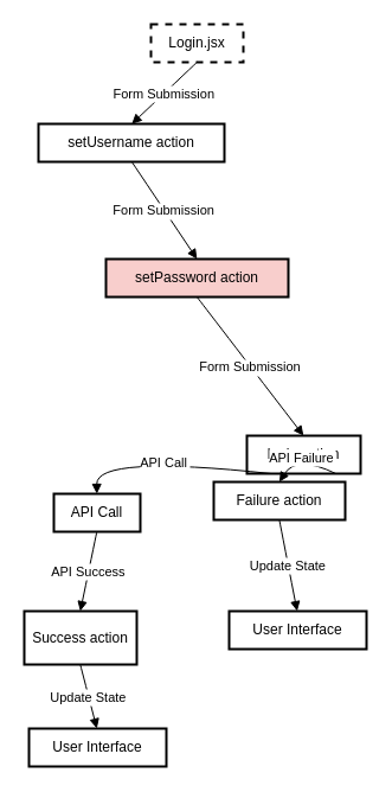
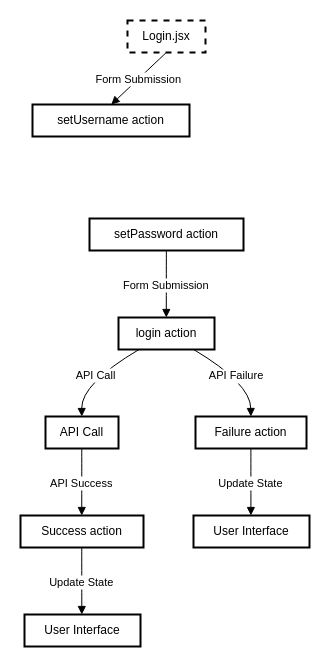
- <mxCell id="12" value="Form Submission" style="curved=1;startArrow=none;endArrow=block;exitX=0.502;exitY=1;entryX=0.499;entryY=0;" edge="1" parent="1" source="3" target="4"><mxGeometry relative="1" as="geometry"><Array as="points" /></mxGeometry></mxCell>
- <mxCell id="4" value="setPassword action" style="whiteSpace=wrap;strokeWidth=2;fillColor=#f8cecc;" vertex="1" parent="1"><mxGeometry x="89" y="218" width="154" height="32" as="geometry" /></mxCell>
+ <mxCell id="4" value="setPassword action" style="whiteSpace=wrap;strokeWidth=2;" vertex="1" parent="1"><mxGeometry x="89" y="218" width="154" height="32" as="geometry" /></mxCell>
- <mxCell id="5" value="login action" style="whiteSpace=wrap;strokeWidth=2;" vertex="1" parent="1"><mxGeometry x="208" y="367" width="96" height="32" as="geometry" /></mxCell>
+ <mxCell id="5" value="login action" style="whiteSpace=wrap;strokeWidth=2;" vertex="1" parent="1"><mxGeometry x="118" y="317" width="96" height="32" as="geometry" /></mxCell>
- <mxCell id="9" value="Failure action" style="whiteSpace=wrap;strokeWidth=2;" vertex="1" parent="1"><mxGeometry x="180" y="406" width="111" height="32" as="geometry" /></mxCell>
+ <mxCell id="9" value="Failure action" style="whiteSpace=wrap;strokeWidth=2;" vertex="1" parent="1"><mxGeometry x="195" y="416" width="111" height="32" as="geometry" /></mxCell>
- <mxCell id="7" value="Success action" style="whiteSpace=wrap;strokeWidth=2;" vertex="1" parent="1"><mxGeometry x="20" y="515" width="95" height="45" as="geometry" /></mxCell>
+ <mxCell id="7" value="Success action" style="whiteSpace=wrap;strokeWidth=2;" vertex="1" parent="1"><mxGeometry y="515" width="123" height="32" as="geometry" x="20" /></mxCell>
